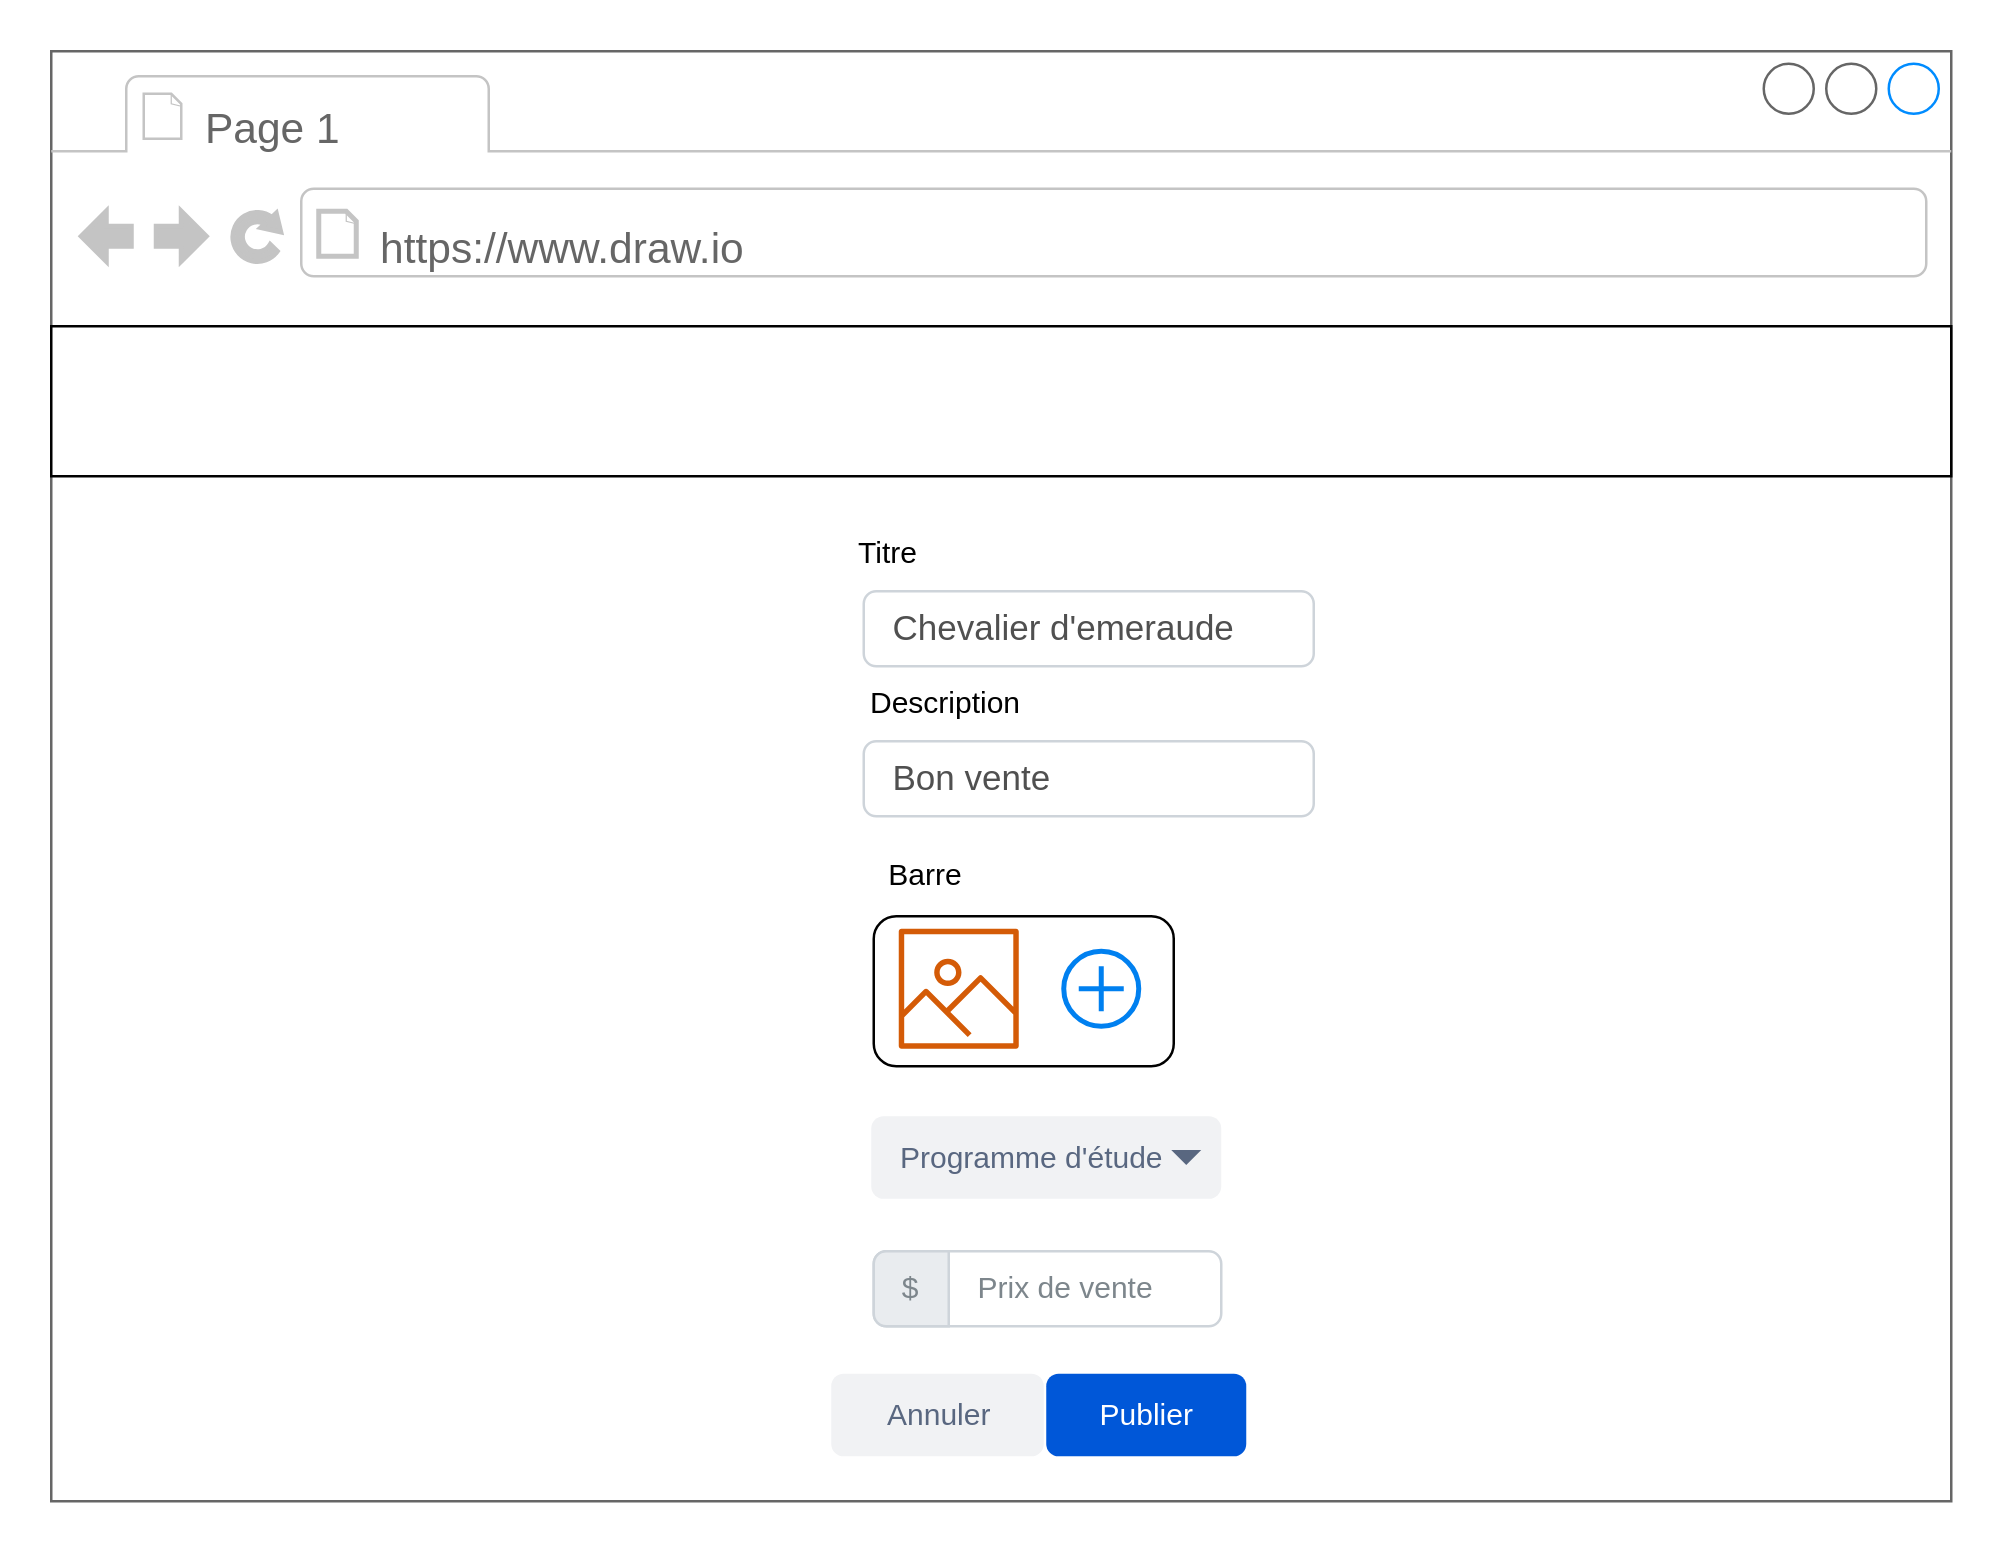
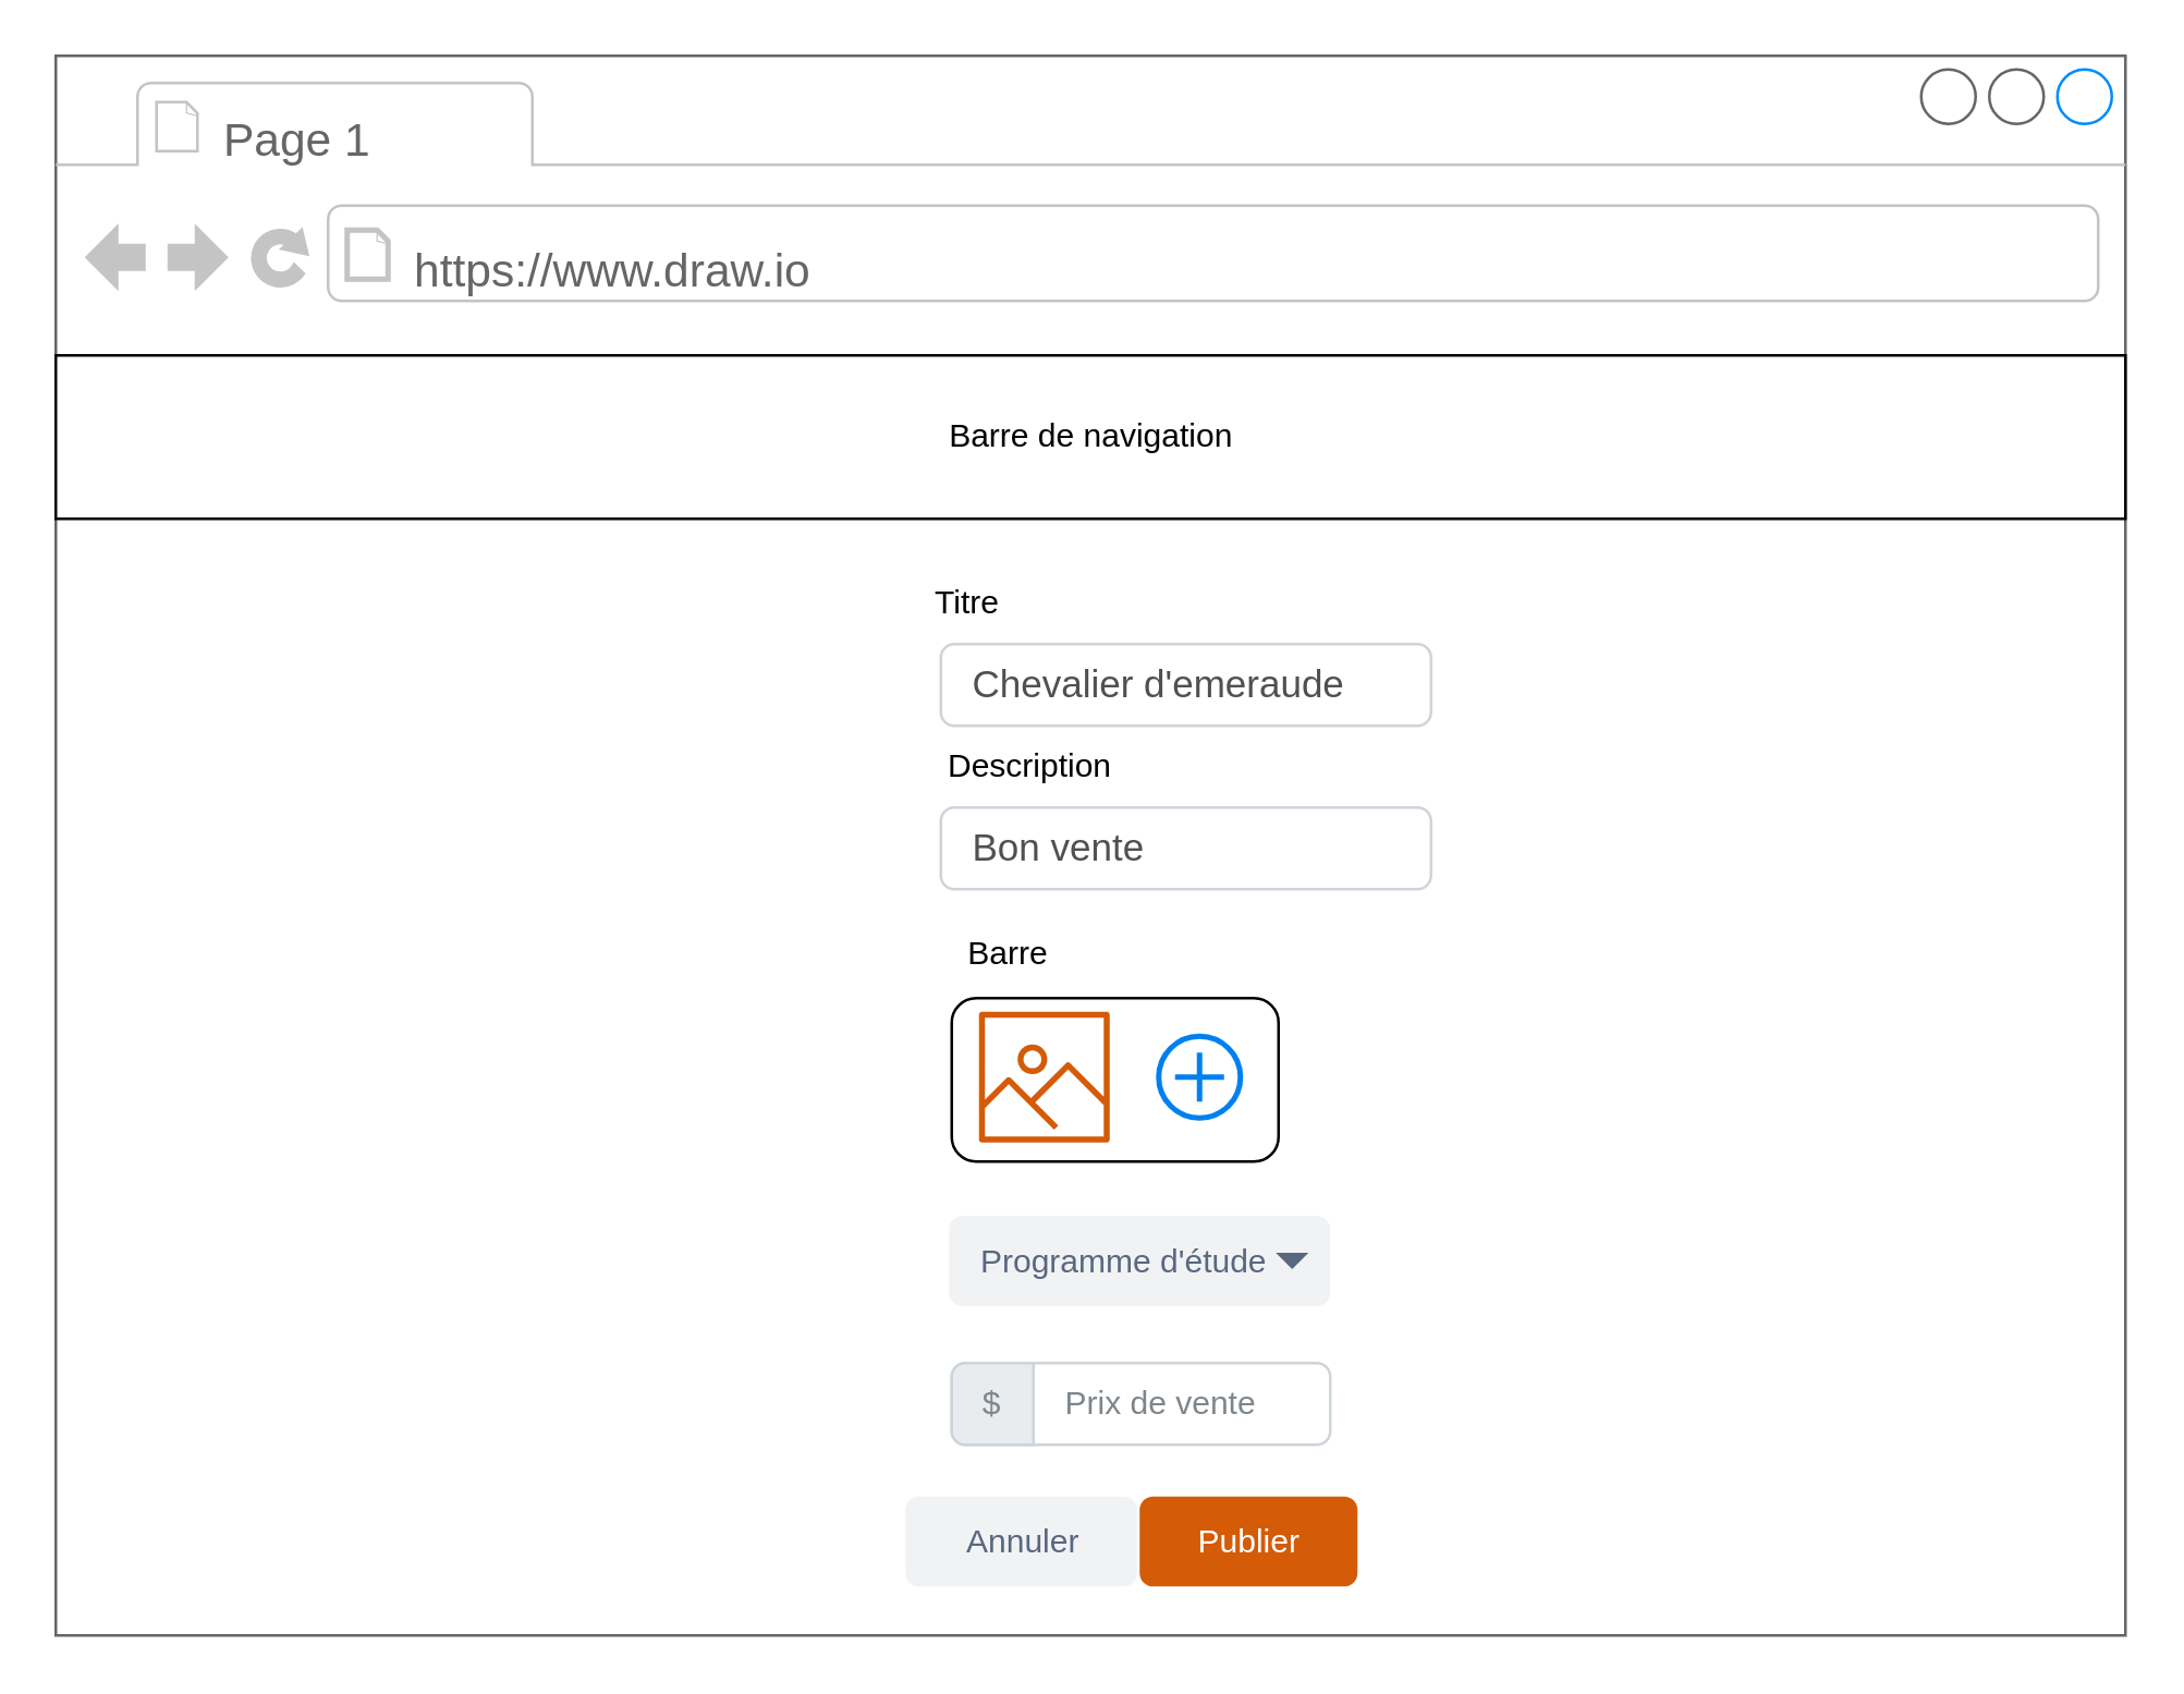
+ <mxCell id="6" value="Barre de navigation" style="text;html=1;align=center;verticalAlign=middle;resizable=0;points=[];autosize=1;strokeColor=none;fillColor=none;" parent="2" vertex="1"><mxGeometry x="315" y="125" width="130" height="30" as="geometry" /></mxCell>
- <mxCell id="9" value="Publier" style="rounded=1;fillColor=#0057D8;align=center;strokeColor=none;html=1;fontColor=#ffffff;fontSize=12;sketch=0;" parent="2" vertex="1"><mxGeometry x="398" y="529" width="80" height="33" as="geometry" /></mxCell>
+ <mxCell id="9" value="Publier" style="rounded=1;fillColor=#d45b07;align=center;strokeColor=none;html=1;fontColor=#ffffff;fontSize=12;sketch=0;" parent="2" vertex="1"><mxGeometry x="398" y="529" width="80" height="33" as="geometry" /></mxCell>
